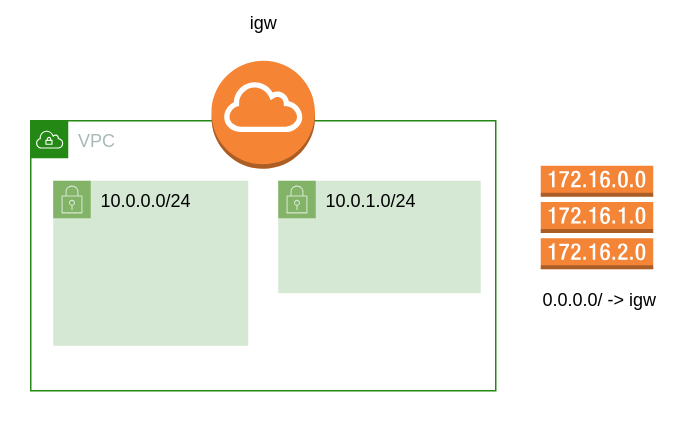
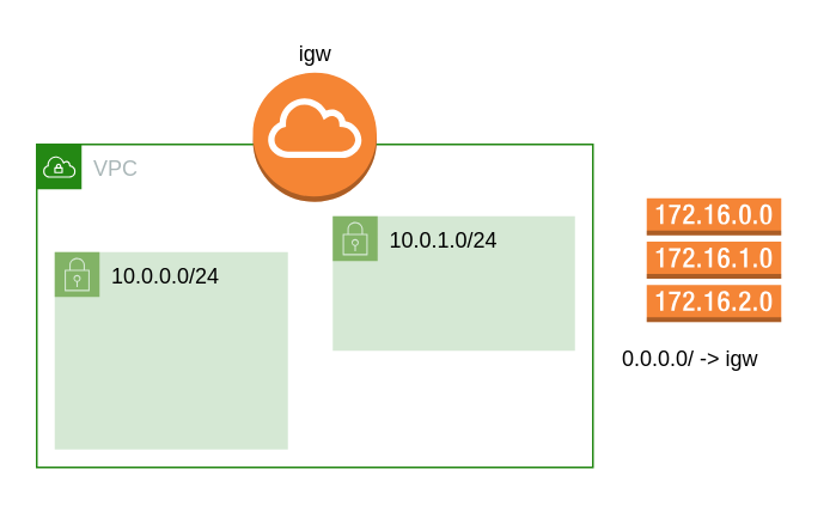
- <mxCell id="8" value="igw" style="text;html=1;align=center;verticalAlign=middle;resizable=0;points=[];autosize=1;" vertex="1" parent="1"><mxGeometry x="160" y="5" width="30" height="20" as="geometry" /></mxCell>
+ <mxCell id="8" value="igw" style="text;html=1;align=center;verticalAlign=middle;resizable=0;points=[];autosize=1;" vertex="1" parent="1"><mxGeometry x="160" y="20" width="30" height="20" as="geometry" /></mxCell>
- <mxCell id="3" value="10.0.0.0/24" style="points=[[0,0],[0.25,0],[0.5,0],[0.75,0],[1,0],[1,0.25],[1,0.5],[1,0.75],[1,1],[0.75,1],[0.5,1],[0.25,1],[0,1],[0,0.75],[0,0.5],[0,0.25]];outlineConnect=0;html=1;whiteSpace=wrap;fontSize=12;fontStyle=0;shape=mxgraph.aws4.group;grIcon=mxgraph.aws4.group_security_group;grStroke=0;strokeColor=#82b366;fillColor=#d5e8d4;verticalAlign=top;align=left;spacingLeft=30;dashed=0;" vertex="1" parent="1"><mxGeometry x="35" y="120" width="130" height="110" as="geometry" /></mxCell>
+ <mxCell id="3" value="10.0.0.0/24" style="points=[[0,0],[0.25,0],[0.5,0],[0.75,0],[1,0],[1,0.25],[1,0.5],[1,0.75],[1,1],[0.75,1],[0.5,1],[0.25,1],[0,1],[0,0.75],[0,0.5],[0,0.25]];outlineConnect=0;html=1;whiteSpace=wrap;fontSize=12;fontStyle=0;shape=mxgraph.aws4.group;grIcon=mxgraph.aws4.group_security_group;grStroke=0;strokeColor=#82b366;fillColor=#d5e8d4;verticalAlign=top;align=left;spacingLeft=30;dashed=0;" vertex="1" parent="1"><mxGeometry x="30" y="140" width="130" height="110" as="geometry" /></mxCell>
- <mxCell id="7" value="0.0.0.0/ -&amp;gt; igw" style="text;html=1;align=center;verticalAlign=middle;resizable=0;points=[];autosize=1;" vertex="1" parent="1"><mxGeometry x="354" y="190" width="90" height="20" as="geometry" /></mxCell>
+ <mxCell id="7" value="0.0.0.0/ -&amp;gt; igw" style="text;html=1;align=center;verticalAlign=middle;resizable=0;points=[];autosize=1;" vertex="1" parent="1"><mxGeometry x="339" y="190" width="90" height="20" as="geometry" /></mxCell>
